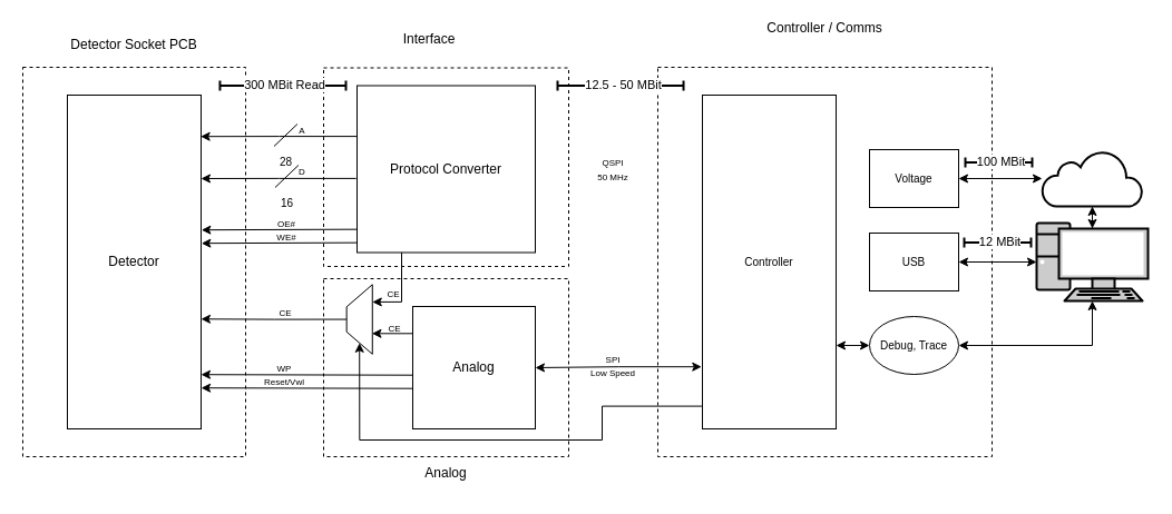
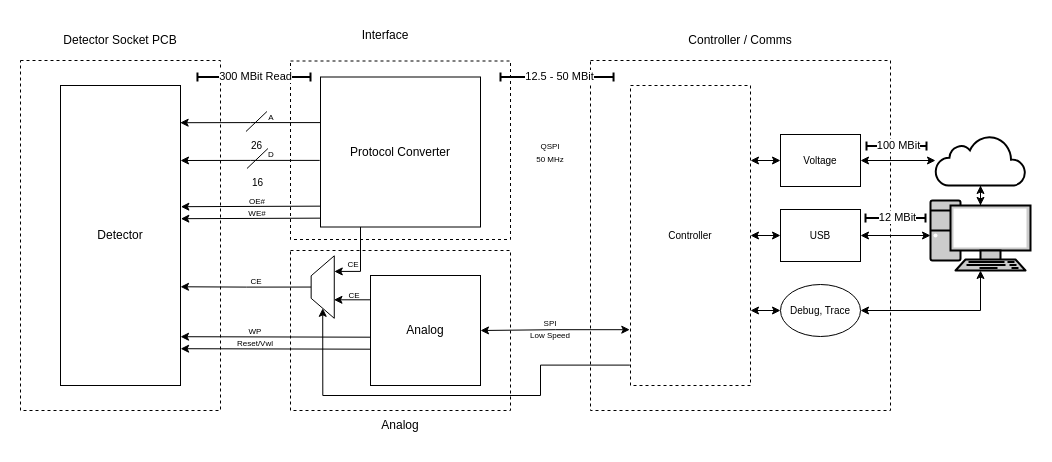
- <mxCell id="32" value="Controller / Comms" style="text;html=1;strokeColor=none;fillColor=none;align=center;verticalAlign=middle;whiteSpace=wrap;rounded=0;dashed=1;" parent="1" vertex="1"><mxGeometry x="590" y="10" width="300" height="30" as="geometry" /></mxCell>
+ <mxCell id="32" value="Controller / Comms" style="text;html=1;strokeColor=none;fillColor=none;align=center;verticalAlign=middle;whiteSpace=wrap;rounded=0;dashed=1;" parent="1" vertex="1"><mxGeometry x="590" y="25" width="300" height="30" as="geometry" /></mxCell>
- <mxCell id="25" value="&lt;font style=&quot;font-size: 10px;&quot;&gt;28&lt;/font&gt;" style="verticalLabelPosition=bottom;shadow=0;dashed=0;align=center;html=1;verticalAlign=top;shape=mxgraph.electrical.transmission.bus_width;pointerEvents=1;" parent="1" vertex="1"><mxGeometry x="245.48" y="111" width="20.96" height="20" as="geometry" /></mxCell>
+ <mxCell id="25" value="&lt;font style=&quot;font-size: 10px;&quot;&gt;26&lt;/font&gt;" style="verticalLabelPosition=bottom;shadow=0;dashed=0;align=center;html=1;verticalAlign=top;shape=mxgraph.electrical.transmission.bus_width;pointerEvents=1;" parent="1" vertex="1"><mxGeometry x="245.48" y="111" width="20.96" height="20" as="geometry" /></mxCell>
+ <mxCell id="38" style="edgeStyle=orthogonalEdgeStyle;rounded=0;orthogonalLoop=1;jettySize=auto;html=1;entryX=1;entryY=0.25;entryDx=0;entryDy=0;fontSize=10;startArrow=classic;startFill=1;endArrow=classic;endFill=1;" parent="1" source="39" target="36" edge="1"><mxGeometry relative="1" as="geometry" /></mxCell>
- <mxCell id="36" value="Controller" style="rounded=0;whiteSpace=wrap;html=1;fontSize=10;strokeWidth=1;" parent="1" vertex="1"><mxGeometry x="630" y="85" width="120" height="300" as="geometry" /></mxCell>
+ <mxCell id="36" value="Controller" style="rounded=0;whiteSpace=wrap;html=1;fontSize=10;strokeWidth=1;dashed=1;" parent="1" vertex="1"><mxGeometry x="630" y="85" width="120" height="300" as="geometry" /></mxCell>
+ <mxCell id="34" style="edgeStyle=orthogonalEdgeStyle;rounded=0;orthogonalLoop=1;jettySize=auto;html=1;exitX=1;exitY=0.5;exitDx=0;exitDy=0;entryX=0;entryY=0.5;entryDx=0;entryDy=0;fontSize=10;startArrow=classic;startFill=1;endArrow=classic;endFill=1;" parent="1" source="36" target="45" edge="1"><mxGeometry relative="1" as="geometry" /></mxCell>
